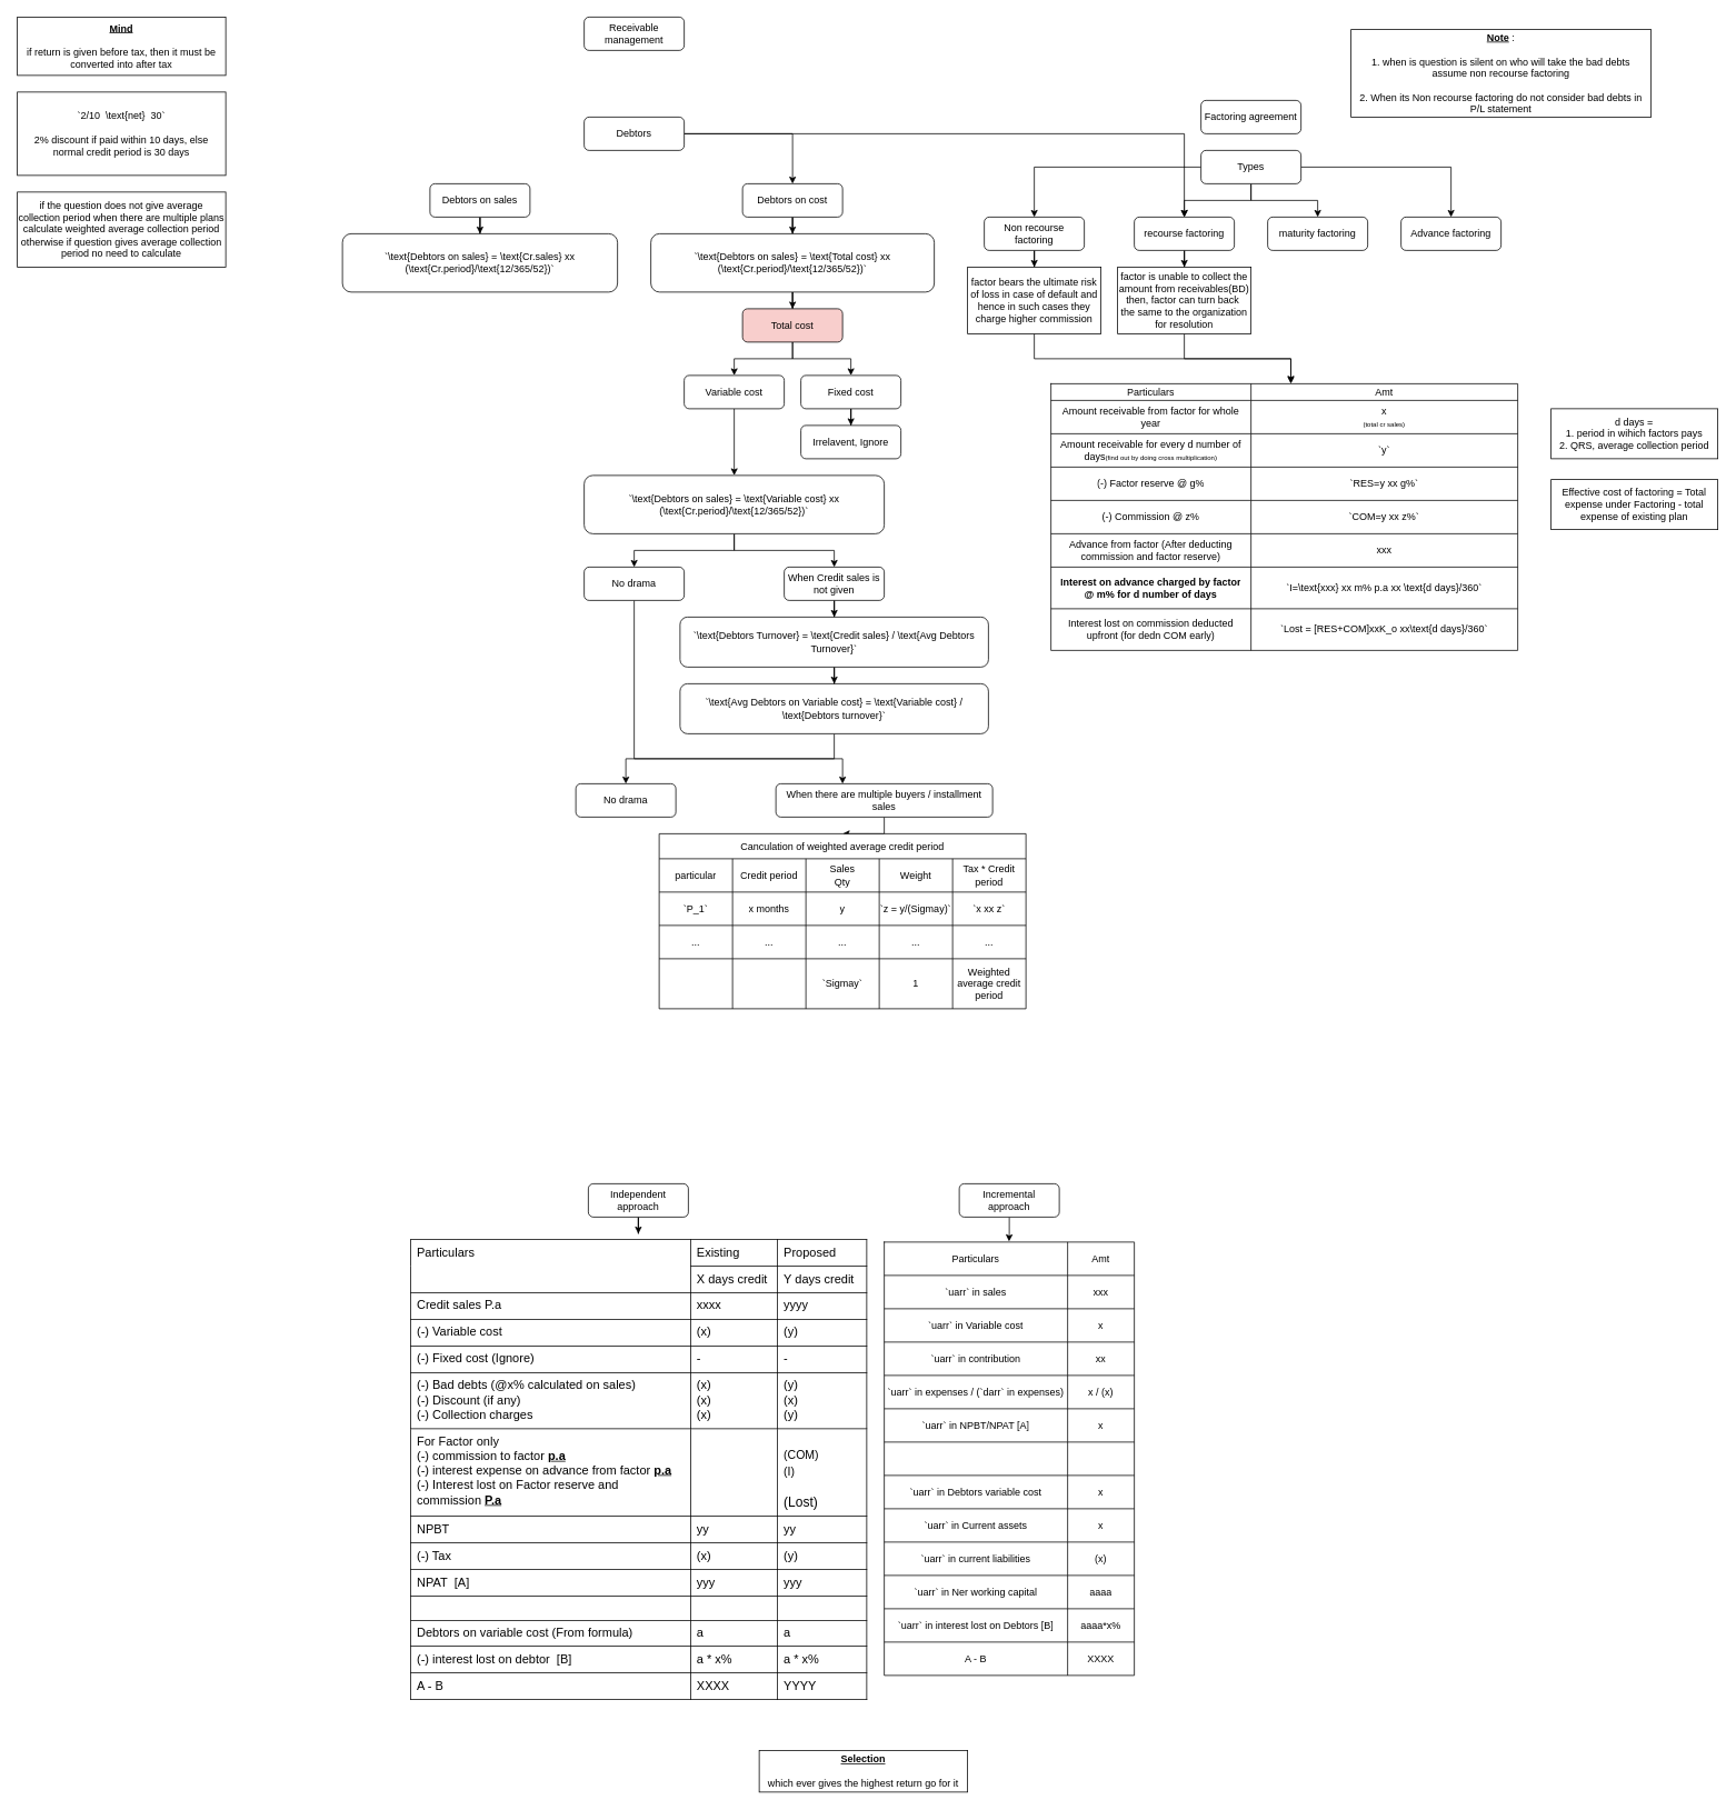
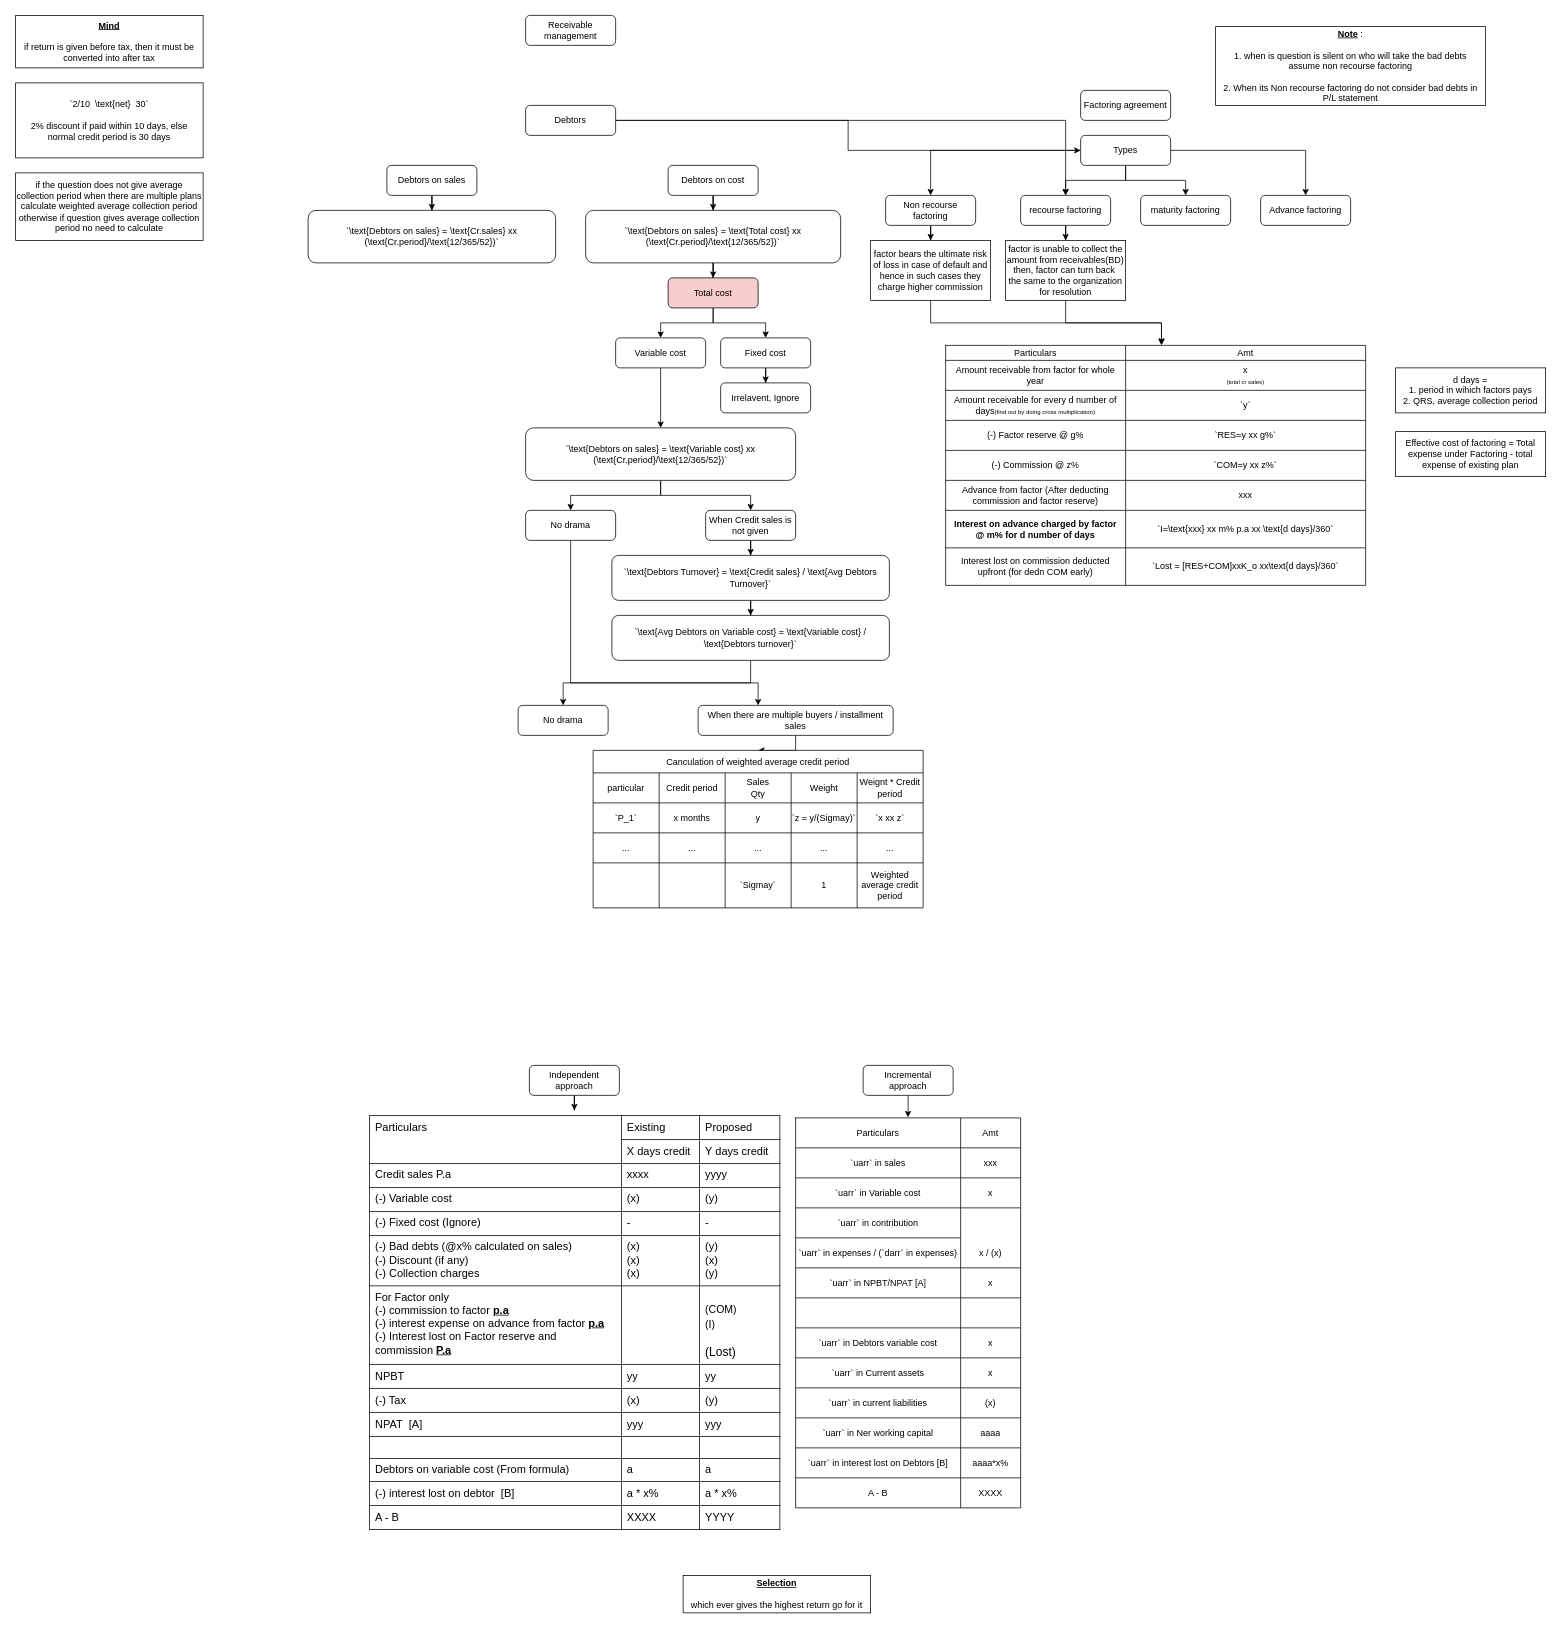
- <mxCell id="4" style="edgeStyle=orthogonalEdgeStyle;rounded=0;orthogonalLoop=1;jettySize=auto;html=1;" parent="1" source="5" target="9" edge="1"><mxGeometry relative="1" as="geometry" /></mxCell>
+ <mxCell id="4" style="edgeStyle=orthogonalEdgeStyle;rounded=0;orthogonalLoop=1;jettySize=auto;html=1;" parent="1" source="5" target="114" edge="1"><mxGeometry relative="1" as="geometry" /></mxCell>
- <mxCell id="88" value="Tax * Credit period" style="shape=partialRectangle;html=1;whiteSpace=wrap;connectable=0;overflow=hidden;fillColor=none;top=0;left=0;bottom=0;right=0;pointerEvents=1;" parent="83" vertex="1"><mxGeometry x="352" width="88" height="40" as="geometry" /></mxCell>
+ <mxCell id="88" value="Weignt * Credit period" style="shape=partialRectangle;html=1;whiteSpace=wrap;connectable=0;overflow=hidden;fillColor=none;top=0;left=0;bottom=0;right=0;pointerEvents=1;" parent="83" vertex="1"><mxGeometry x="352" width="88" height="40" as="geometry" /></mxCell>
- <mxCell id="41" value="xx" style="shape=partialRectangle;html=1;whiteSpace=wrap;connectable=0;overflow=hidden;fillColor=none;top=0;left=0;bottom=0;right=0;pointerEvents=1;" parent="39" vertex="1"><mxGeometry x="220" width="80" height="40" as="geometry" /></mxCell>
